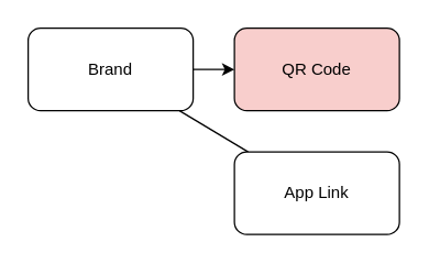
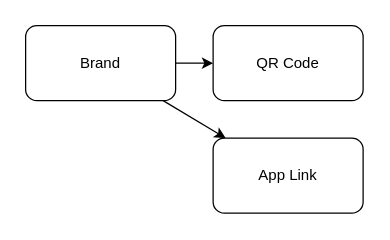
- <mxCell id="5" value="QR Code" style="rounded=1;whiteSpace=wrap;html=1;fillColor=#f8cecc;" vertex="1" parent="1"><mxGeometry x="170" y="20" width="120" height="60" as="geometry" /></mxCell>
+ <mxCell id="5" value="QR Code" style="rounded=1;whiteSpace=wrap;html=1;" vertex="1" parent="1"><mxGeometry x="170" y="20" width="120" height="60" as="geometry" /></mxCell>
- <mxCell id="3" value="" style="edgeStyle=none;html=1;endArrow=none;" edge="1" parent="1" source="4" target="6"><mxGeometry relative="1" as="geometry" /></mxCell>
+ <mxCell id="3" value="" style="edgeStyle=none;html=1;" edge="1" parent="1" source="4" target="6"><mxGeometry relative="1" as="geometry" /></mxCell>
